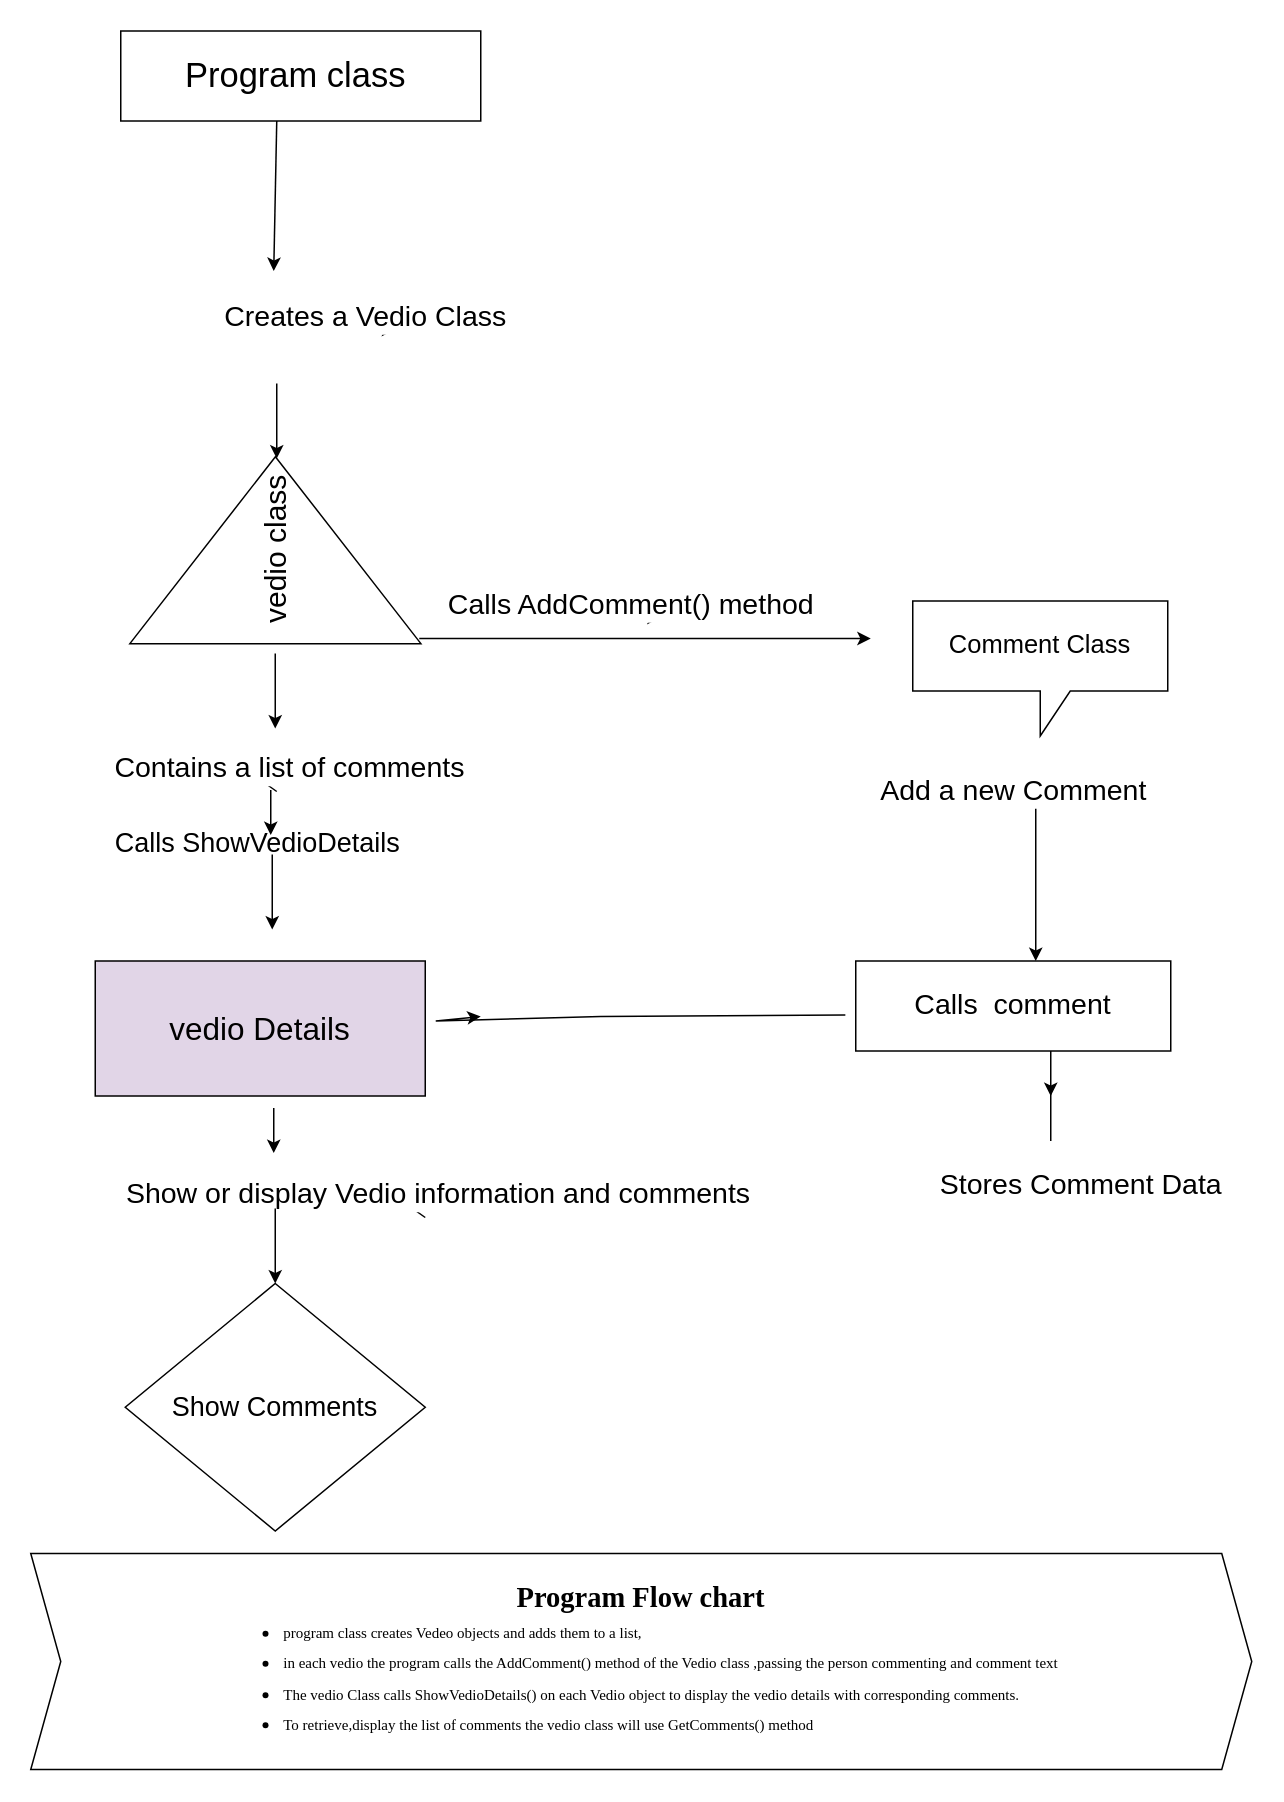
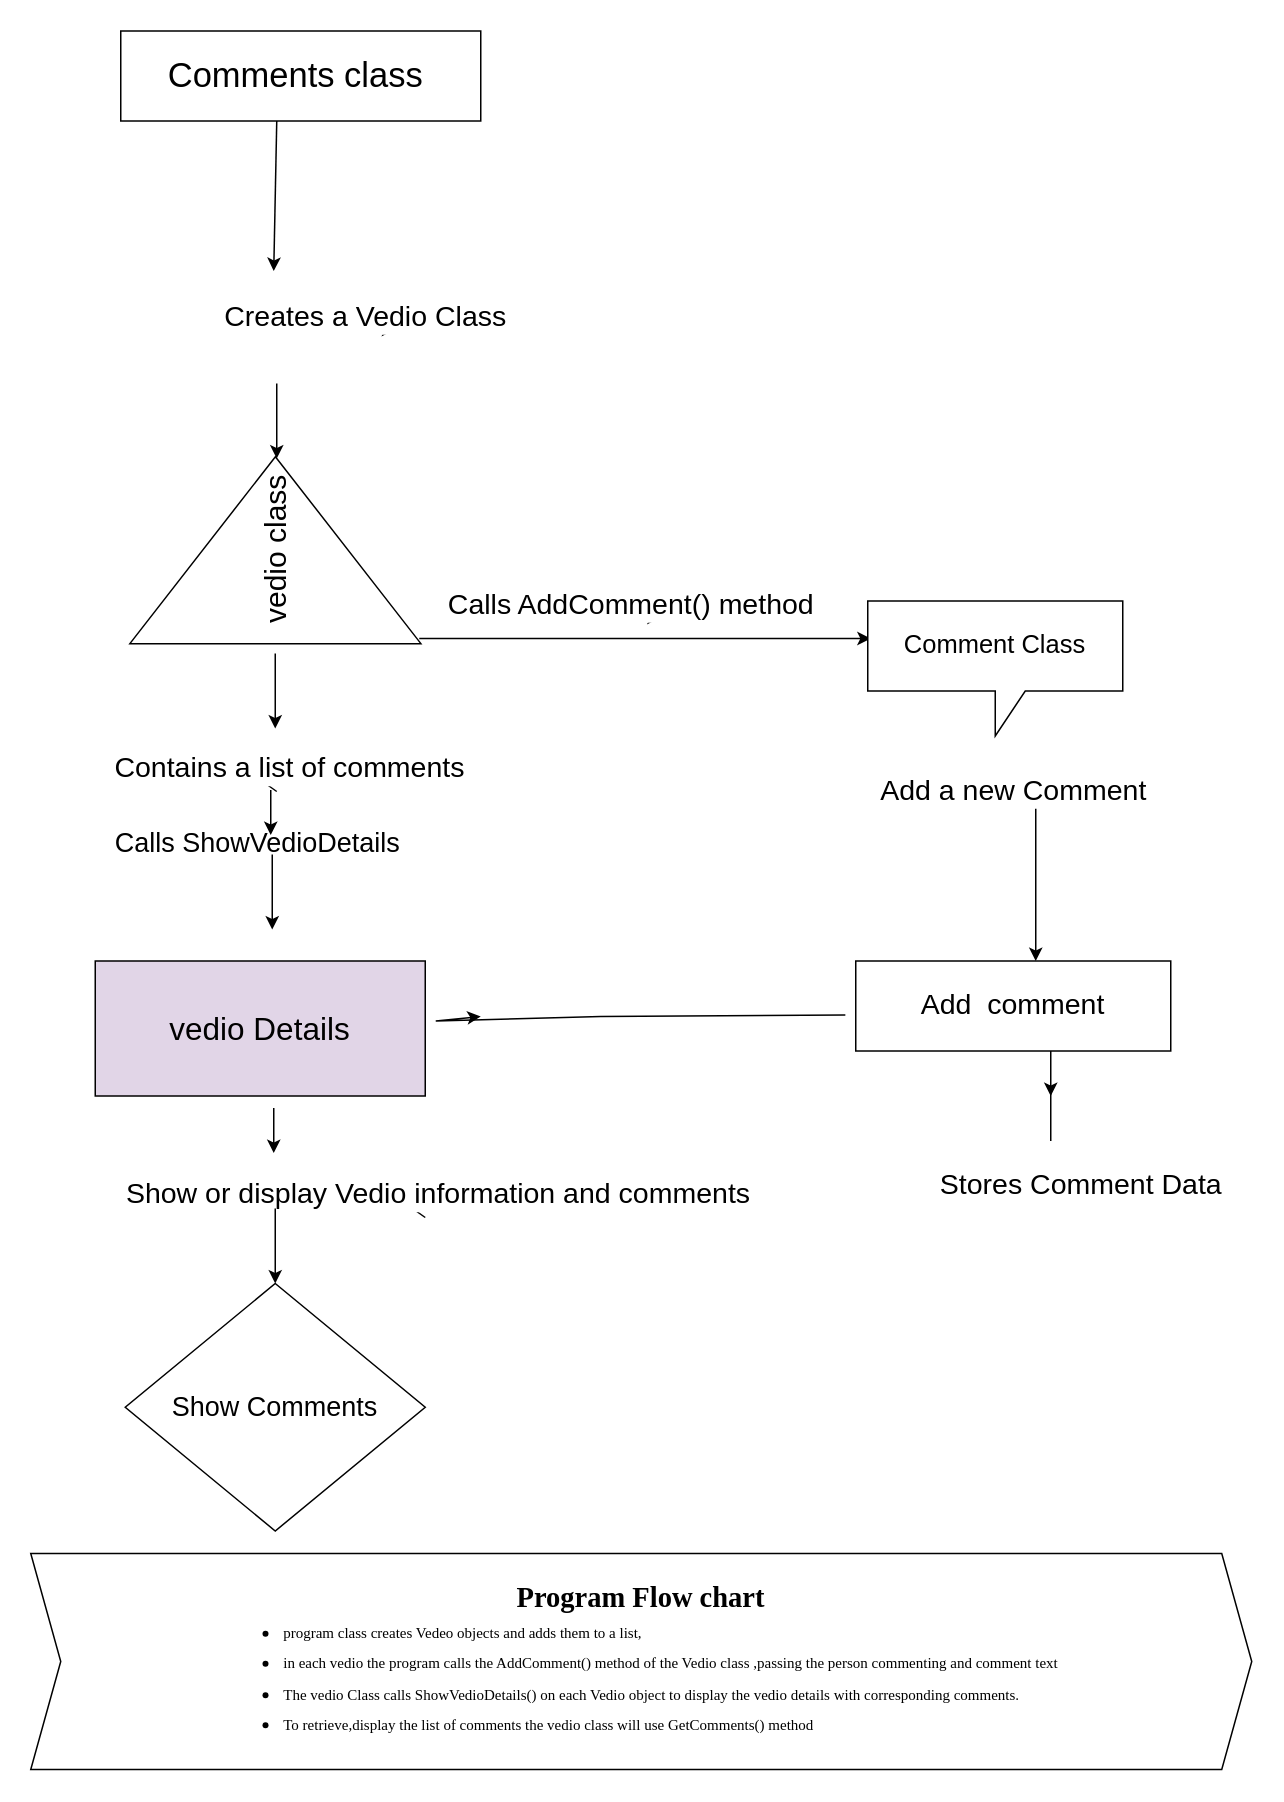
- <mxCell id="3" value="Program class&amp;nbsp;" style="rounded=0;whiteSpace=wrap;html=1;fontSize=23;" parent="1" vertex="1"><mxGeometry x="80" y="20" width="240" height="60" as="geometry" /></mxCell>
+ <mxCell id="3" value="Comments class&amp;nbsp;" style="rounded=0;whiteSpace=wrap;html=1;fontSize=23;" parent="1" vertex="1"><mxGeometry x="80" y="20" width="240" height="60" as="geometry" /></mxCell>
- <mxCell id="17" value="Comment Class" style="shape=callout;whiteSpace=wrap;html=1;perimeter=calloutPerimeter;fontSize=17;" parent="1" vertex="1"><mxGeometry x="608" y="400" width="170" height="90" as="geometry" /></mxCell>
+ <mxCell id="17" value="Comment Class" style="shape=callout;whiteSpace=wrap;html=1;perimeter=calloutPerimeter;fontSize=17;" parent="1" vertex="1"><mxGeometry x="578" y="400" width="170" height="90" as="geometry" /></mxCell>
- <mxCell id="20" value="Calls&amp;nbsp; comment" style="rounded=0;whiteSpace=wrap;html=1;fontSize=19;" parent="1" vertex="1"><mxGeometry x="570" y="640" width="210" height="60" as="geometry" /></mxCell>
+ <mxCell id="20" value="Add&amp;nbsp; comment" style="rounded=0;whiteSpace=wrap;html=1;fontSize=19;" parent="1" vertex="1"><mxGeometry x="570" y="640" width="210" height="60" as="geometry" /></mxCell>
